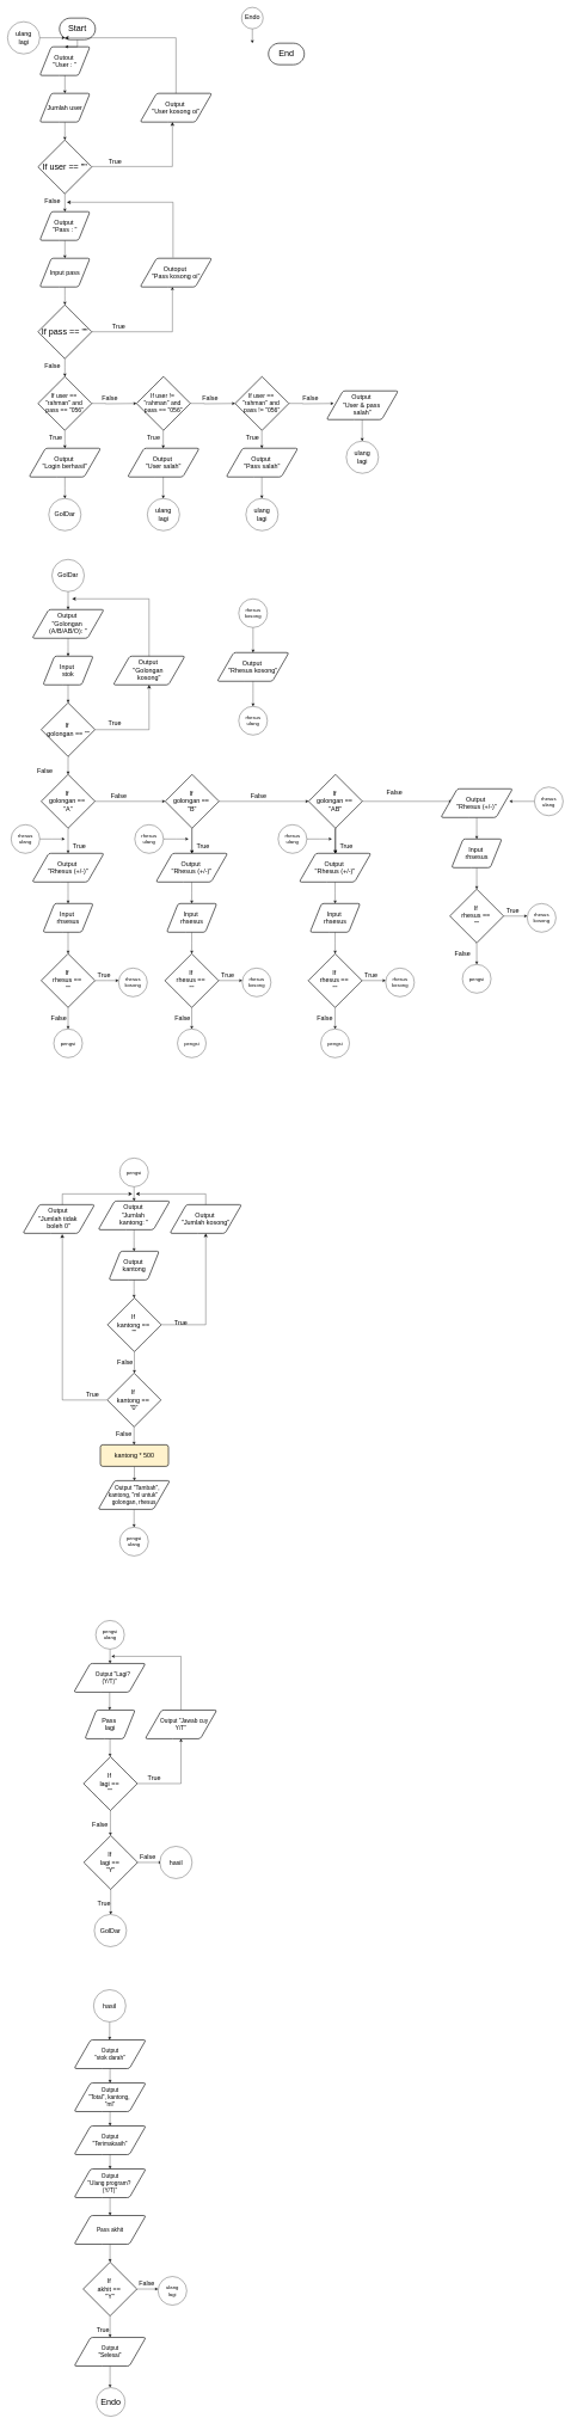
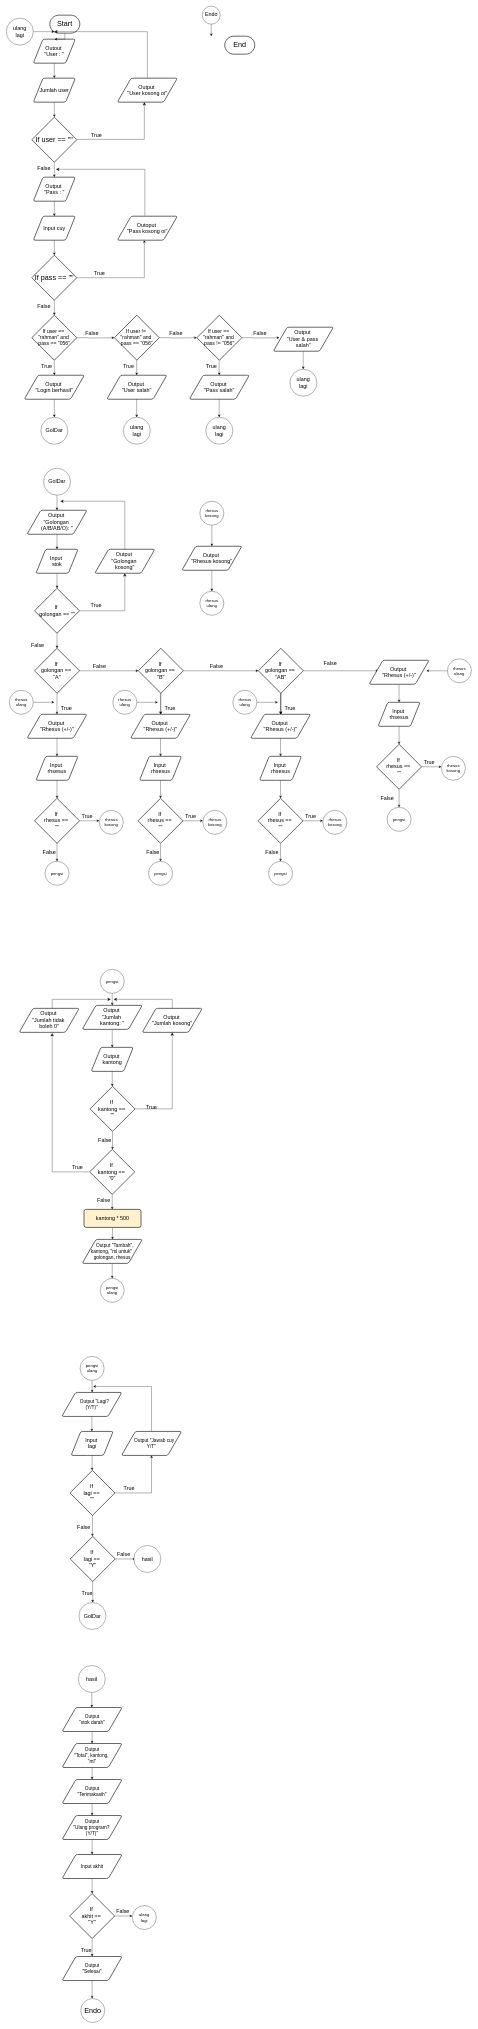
- <mxCell id="18" value="&lt;div&gt;&lt;font style=&quot;font-size: 18px;&quot;&gt;Input pass&lt;/font&gt;&lt;/div&gt;" style="shape=parallelogram;html=1;strokeWidth=2;perimeter=parallelogramPerimeter;whiteSpace=wrap;rounded=1;arcSize=12;size=0.23;" parent="1" vertex="1"><mxGeometry x="110" y="720" width="140" height="80" as="geometry" /></mxCell>
+ <mxCell id="18" value="&lt;div&gt;&lt;font style=&quot;font-size: 18px;&quot;&gt;Input cuy&lt;/font&gt;&lt;/div&gt;" style="shape=parallelogram;html=1;strokeWidth=2;perimeter=parallelogramPerimeter;whiteSpace=wrap;rounded=1;arcSize=12;size=0.23;" parent="1" vertex="1"><mxGeometry x="110" y="720" width="140" height="80" as="geometry" /></mxCell>
- <mxCell id="208" value="&lt;div&gt;&lt;font style=&quot;font-size: 18px;&quot;&gt;Pass&amp;nbsp;&lt;/font&gt;&lt;/div&gt;&lt;div&gt;&lt;font style=&quot;font-size: 18px;&quot;&gt;lagi&lt;/font&gt;&lt;/div&gt;" style="shape=parallelogram;html=1;strokeWidth=2;perimeter=parallelogramPerimeter;whiteSpace=wrap;rounded=1;arcSize=12;size=0.23;" vertex="1" parent="1"><mxGeometry x="236" y="4770" width="140" height="80" as="geometry" /></mxCell>
+ <mxCell id="208" value="&lt;div&gt;&lt;font style=&quot;font-size: 18px;&quot;&gt;Input&amp;nbsp;&lt;/font&gt;&lt;/div&gt;&lt;div&gt;&lt;font style=&quot;font-size: 18px;&quot;&gt;lagi&lt;/font&gt;&lt;/div&gt;" style="shape=parallelogram;html=1;strokeWidth=2;perimeter=parallelogramPerimeter;whiteSpace=wrap;rounded=1;arcSize=12;size=0.23;" vertex="1" parent="1"><mxGeometry x="236" y="4770" width="140" height="80" as="geometry" /></mxCell>
- <mxCell id="244" value="&lt;span style=&quot;font-size: 16px;&quot;&gt;Pass akhit&lt;/span&gt;" style="shape=parallelogram;html=1;strokeWidth=2;perimeter=parallelogramPerimeter;whiteSpace=wrap;rounded=1;arcSize=12;size=0.23;" vertex="1" parent="1"><mxGeometry x="206" y="6180" width="200" height="80" as="geometry" /></mxCell>
+ <mxCell id="244" value="&lt;span style=&quot;font-size: 16px;&quot;&gt;Input akhit&lt;/span&gt;" style="shape=parallelogram;html=1;strokeWidth=2;perimeter=parallelogramPerimeter;whiteSpace=wrap;rounded=1;arcSize=12;size=0.23;" vertex="1" parent="1"><mxGeometry x="206" y="6180" width="200" height="80" as="geometry" /></mxCell>
